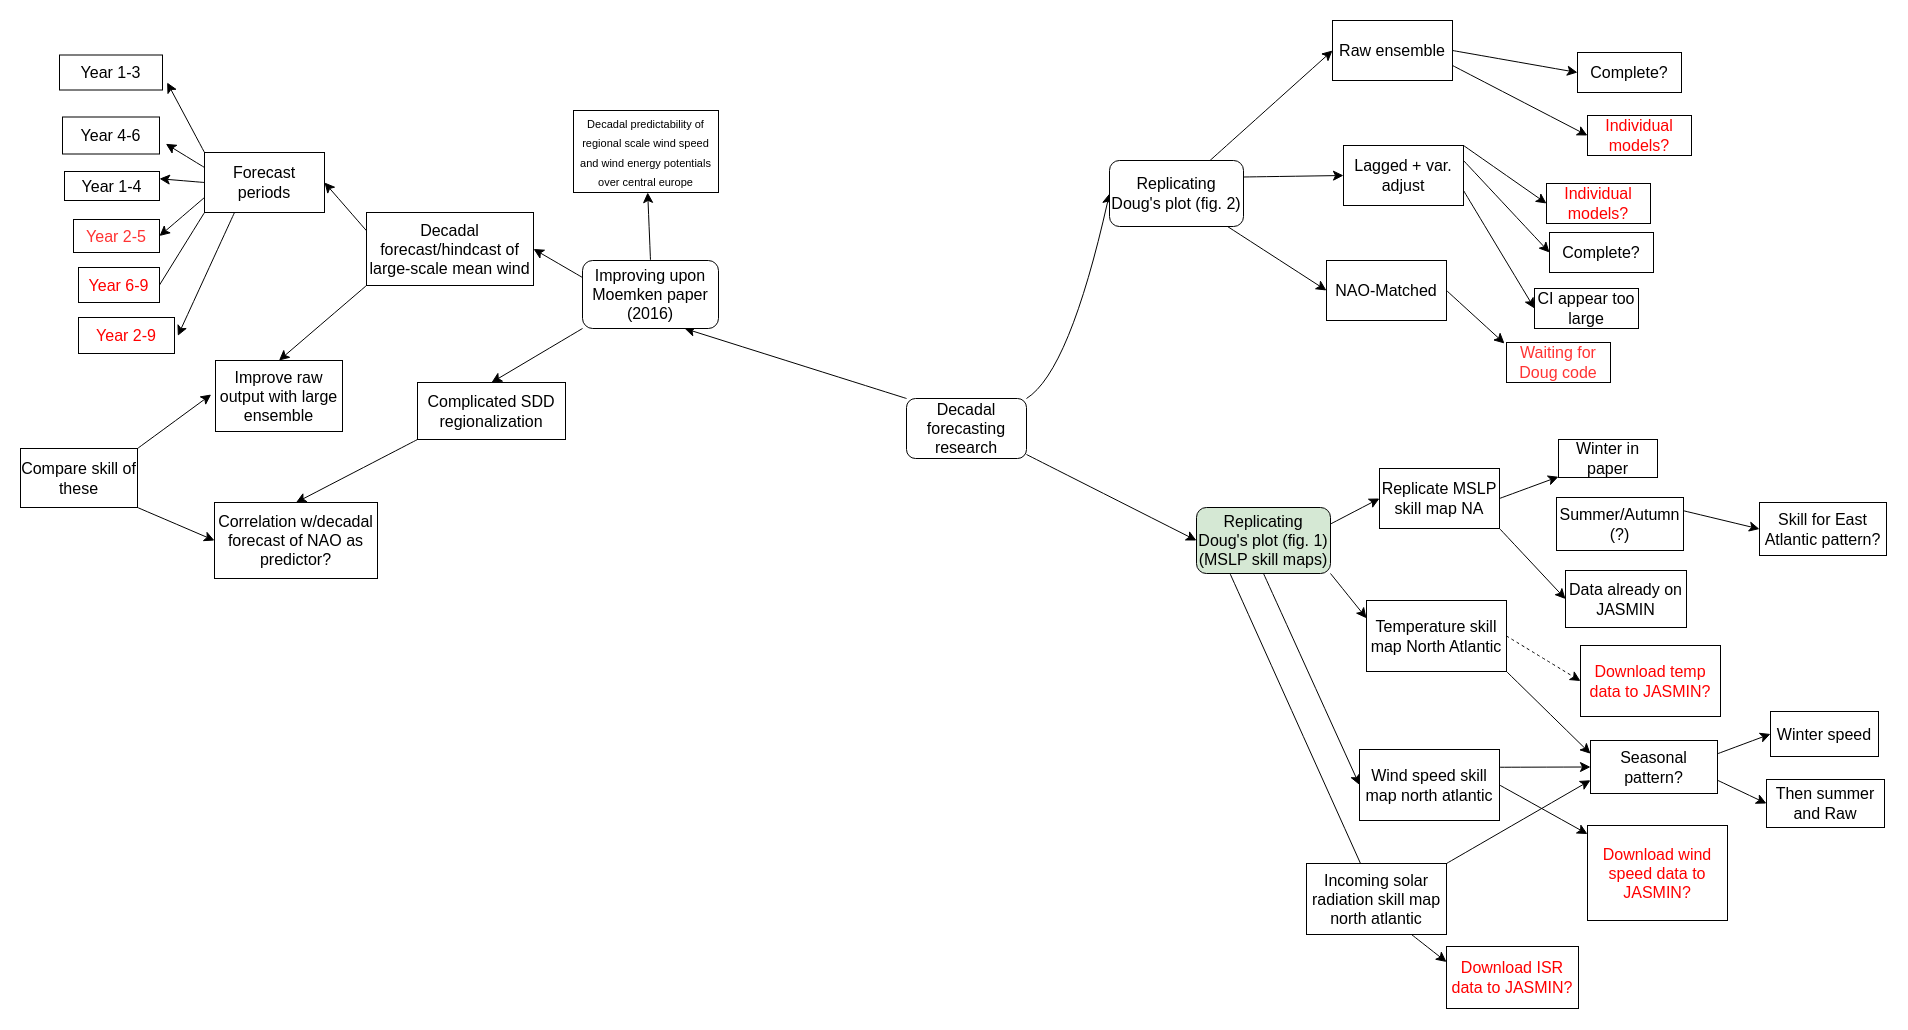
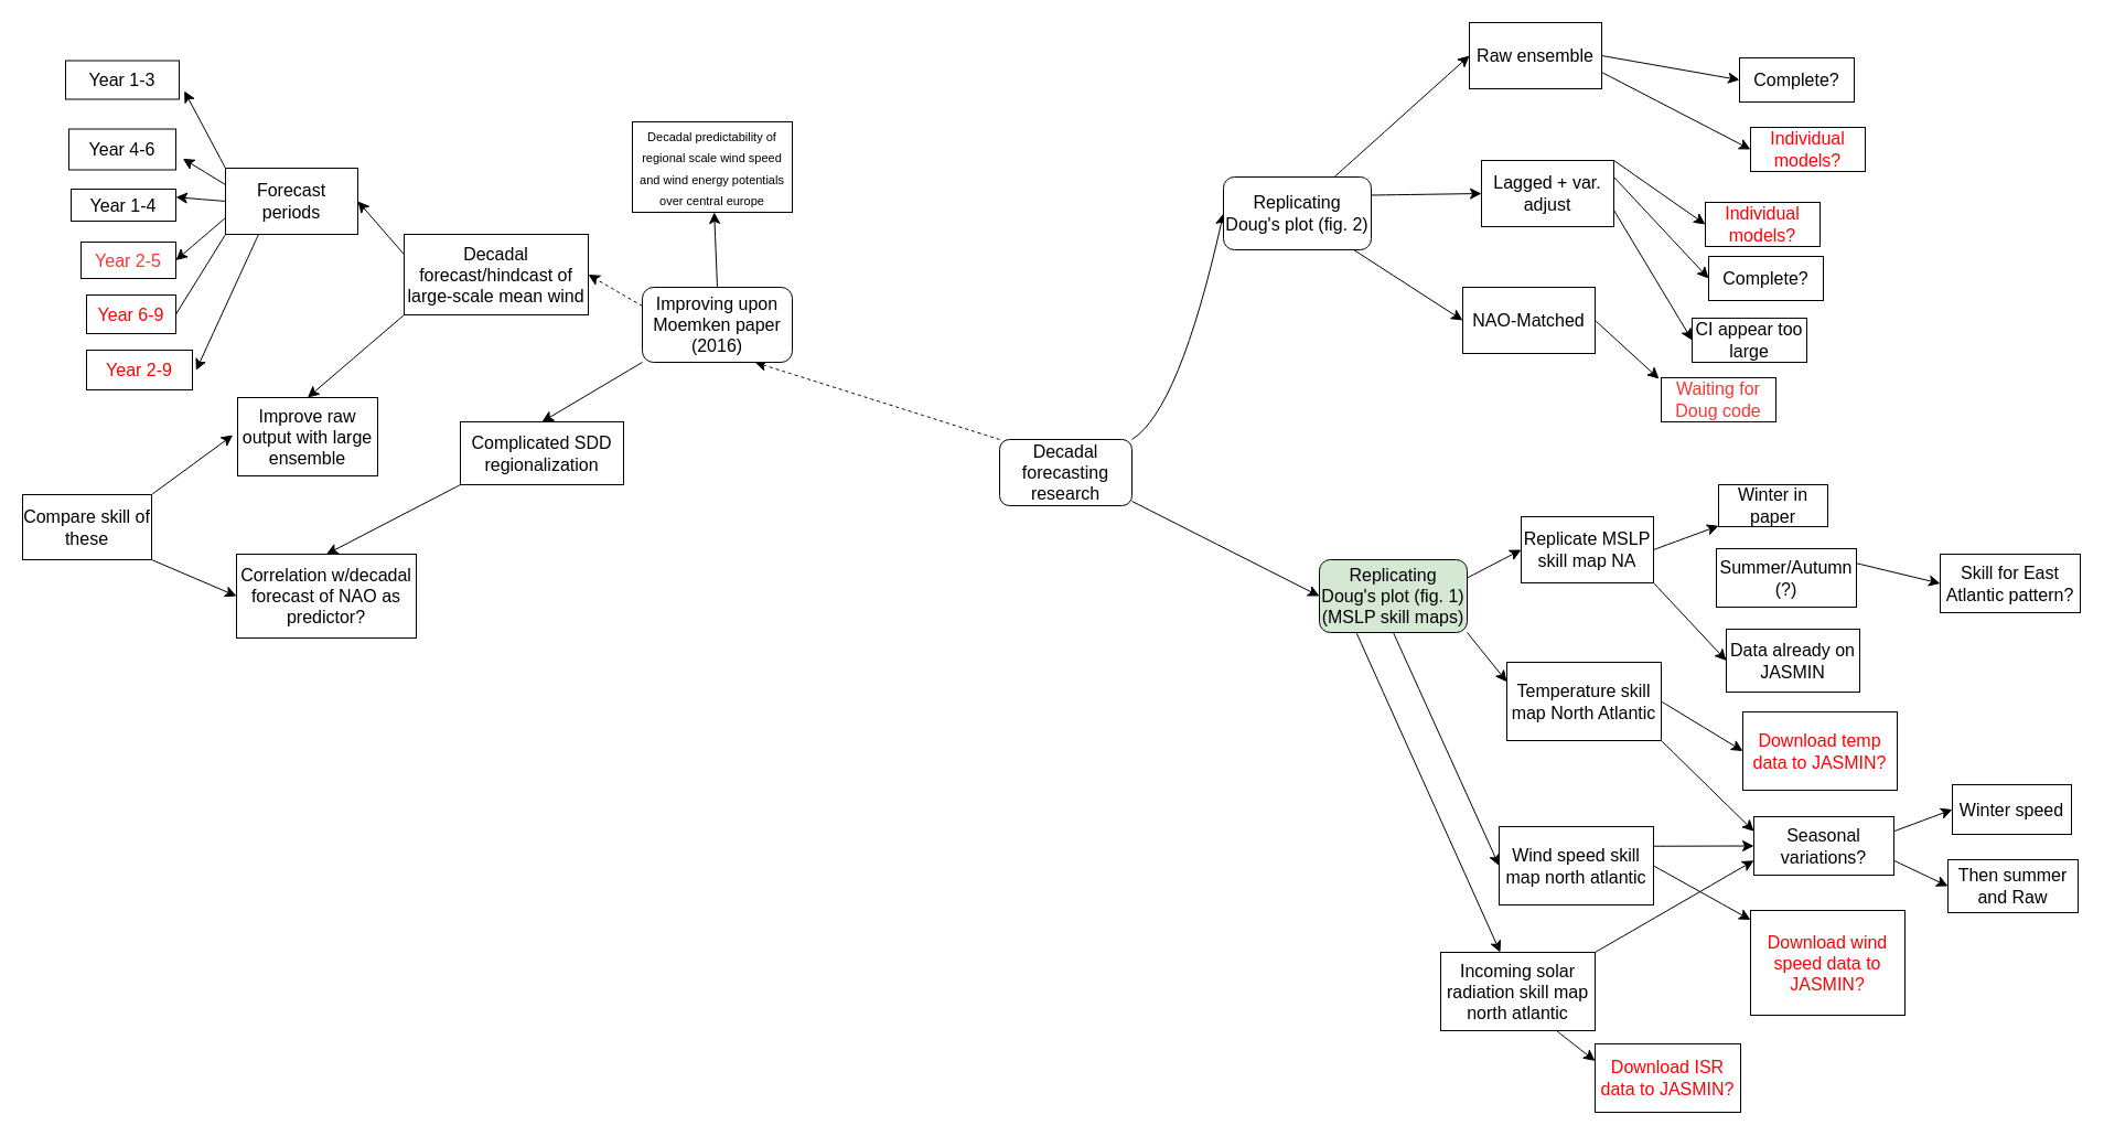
- <mxCell id="39" style="edgeStyle=none;curved=1;rounded=0;orthogonalLoop=1;jettySize=auto;html=1;exitX=0;exitY=0.25;exitDx=0;exitDy=0;entryX=1;entryY=0.5;entryDx=0;entryDy=0;fontSize=12;startSize=8;endSize=8;" parent="1" source="41" target="45" edge="1"><mxGeometry relative="1" as="geometry" /></mxCell>
+ <mxCell id="39" style="edgeStyle=none;curved=1;rounded=0;orthogonalLoop=1;jettySize=auto;html=1;exitX=0;exitY=0.25;exitDx=0;exitDy=0;entryX=1;entryY=0.5;entryDx=0;entryDy=0;fontSize=12;startSize=8;endSize=8;dashed=1;" parent="1" source="41" target="45" edge="1"><mxGeometry relative="1" as="geometry" /></mxCell>
- <mxCell id="2" style="edgeStyle=none;curved=1;rounded=0;orthogonalLoop=1;jettySize=auto;html=1;exitX=0;exitY=0;exitDx=0;exitDy=0;entryX=0.75;entryY=1;entryDx=0;entryDy=0;fontSize=12;startSize=8;endSize=8;" parent="1" source="3" target="41" edge="1"><mxGeometry relative="1" as="geometry" /></mxCell>
+ <mxCell id="2" style="edgeStyle=none;curved=1;rounded=0;orthogonalLoop=1;jettySize=auto;html=1;exitX=0;exitY=0;exitDx=0;exitDy=0;entryX=0.75;entryY=1;entryDx=0;entryDy=0;fontSize=12;startSize=8;endSize=8;dashed=1;" parent="1" source="3" target="41" edge="1"><mxGeometry relative="1" as="geometry" /></mxCell>
- <mxCell id="66" style="edgeStyle=none;curved=1;rounded=0;orthogonalLoop=1;jettySize=auto;html=1;exitX=1;exitY=0.5;exitDx=0;exitDy=0;entryX=0;entryY=0.5;entryDx=0;entryDy=0;fontSize=12;startSize=8;endSize=8;dashed=1;" parent="1" source="68" target="72" edge="1"><mxGeometry relative="1" as="geometry" /></mxCell>
+ <mxCell id="66" style="edgeStyle=none;curved=1;rounded=0;orthogonalLoop=1;jettySize=auto;html=1;exitX=1;exitY=0.5;exitDx=0;exitDy=0;entryX=0;entryY=0.5;entryDx=0;entryDy=0;fontSize=12;startSize=8;endSize=8;" parent="1" source="68" target="72" edge="1"><mxGeometry relative="1" as="geometry" /></mxCell>
- <mxCell id="76" value="Seasonal pattern?" style="rounded=0;whiteSpace=wrap;html=1;fontSize=16;" parent="1" vertex="1"><mxGeometry x="1590" y="740" width="127" height="53" as="geometry" /></mxCell>
+ <mxCell id="76" value="Seasonal variations?" style="rounded=0;whiteSpace=wrap;html=1;fontSize=16;" parent="1" vertex="1"><mxGeometry x="1590" y="740" width="127" height="53" as="geometry" /></mxCell>
- <mxCell id="25" style="edgeStyle=none;curved=1;rounded=0;orthogonalLoop=1;jettySize=auto;html=1;exitX=0.25;exitY=1;exitDx=0;exitDy=0;fontSize=12;startSize=8;endSize=8;endArrow=none;" parent="1" source="26" target="81" edge="1"><mxGeometry relative="1" as="geometry" /></mxCell>
+ <mxCell id="25" style="edgeStyle=none;curved=1;rounded=0;orthogonalLoop=1;jettySize=auto;html=1;exitX=0.25;exitY=1;exitDx=0;exitDy=0;fontSize=12;startSize=8;endSize=8;" parent="1" source="26" target="81" edge="1"><mxGeometry relative="1" as="geometry" /></mxCell>
